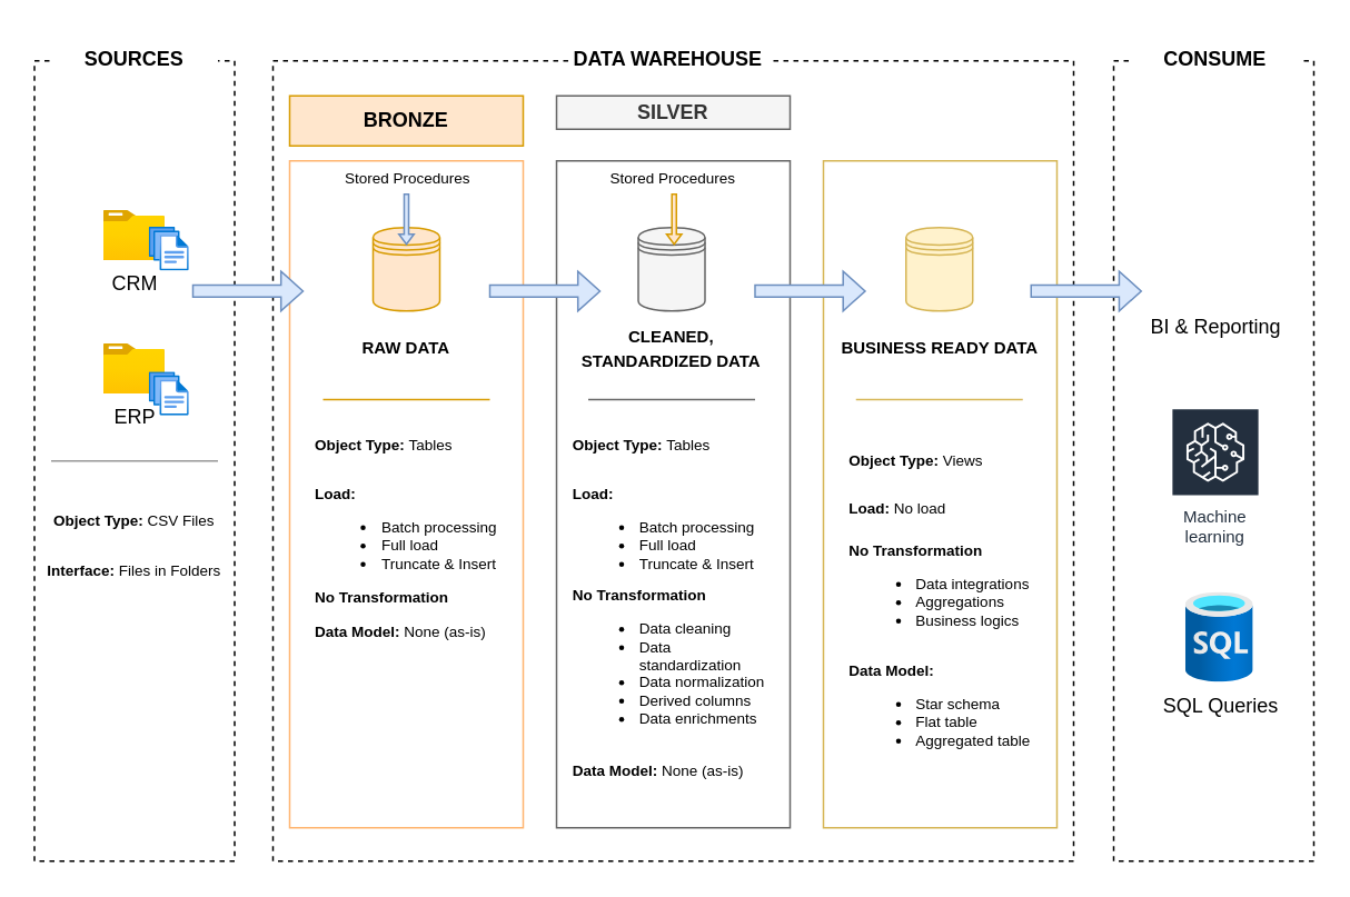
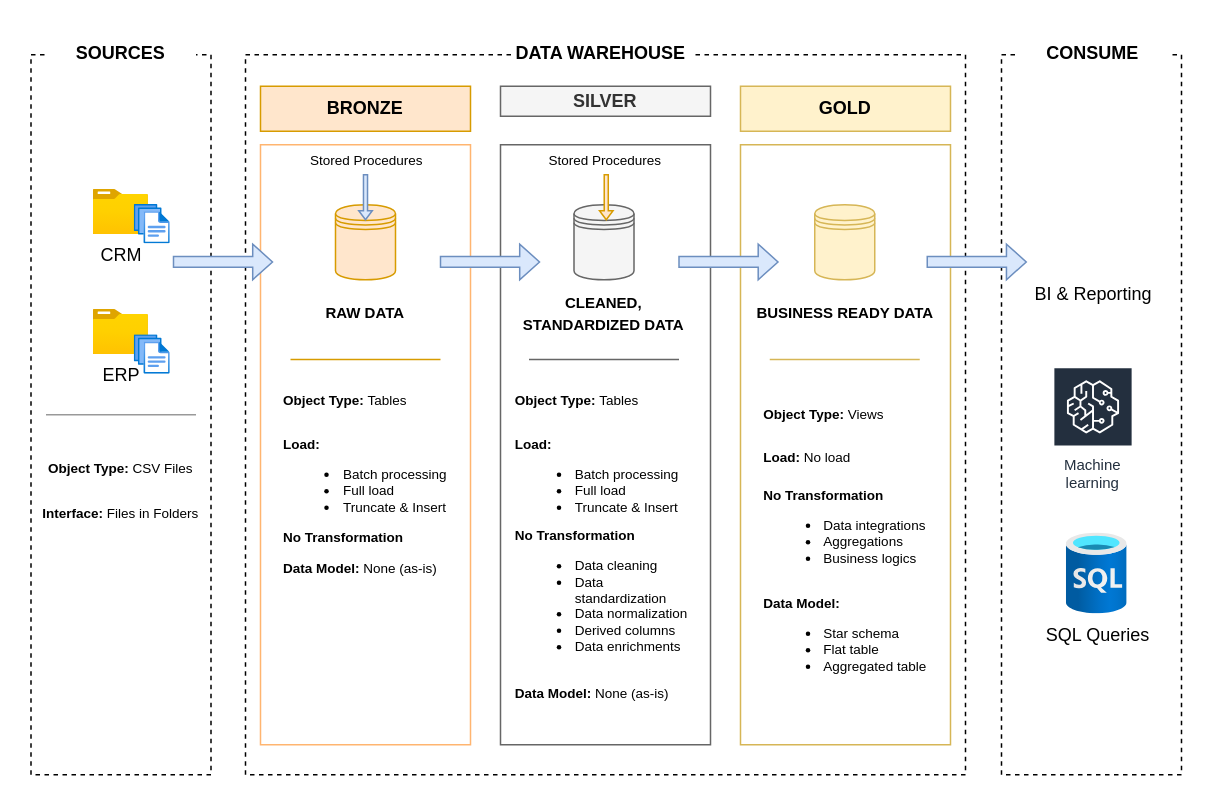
+ <mxCell id="10" value="&lt;b&gt;GOLD&lt;/b&gt;" style="rounded=0;whiteSpace=wrap;html=1;fillColor=#fff2cc;strokeColor=#d6b656;" vertex="1" parent="1"><mxGeometry x="493" y="57" width="140" height="30" as="geometry" /></mxCell>
